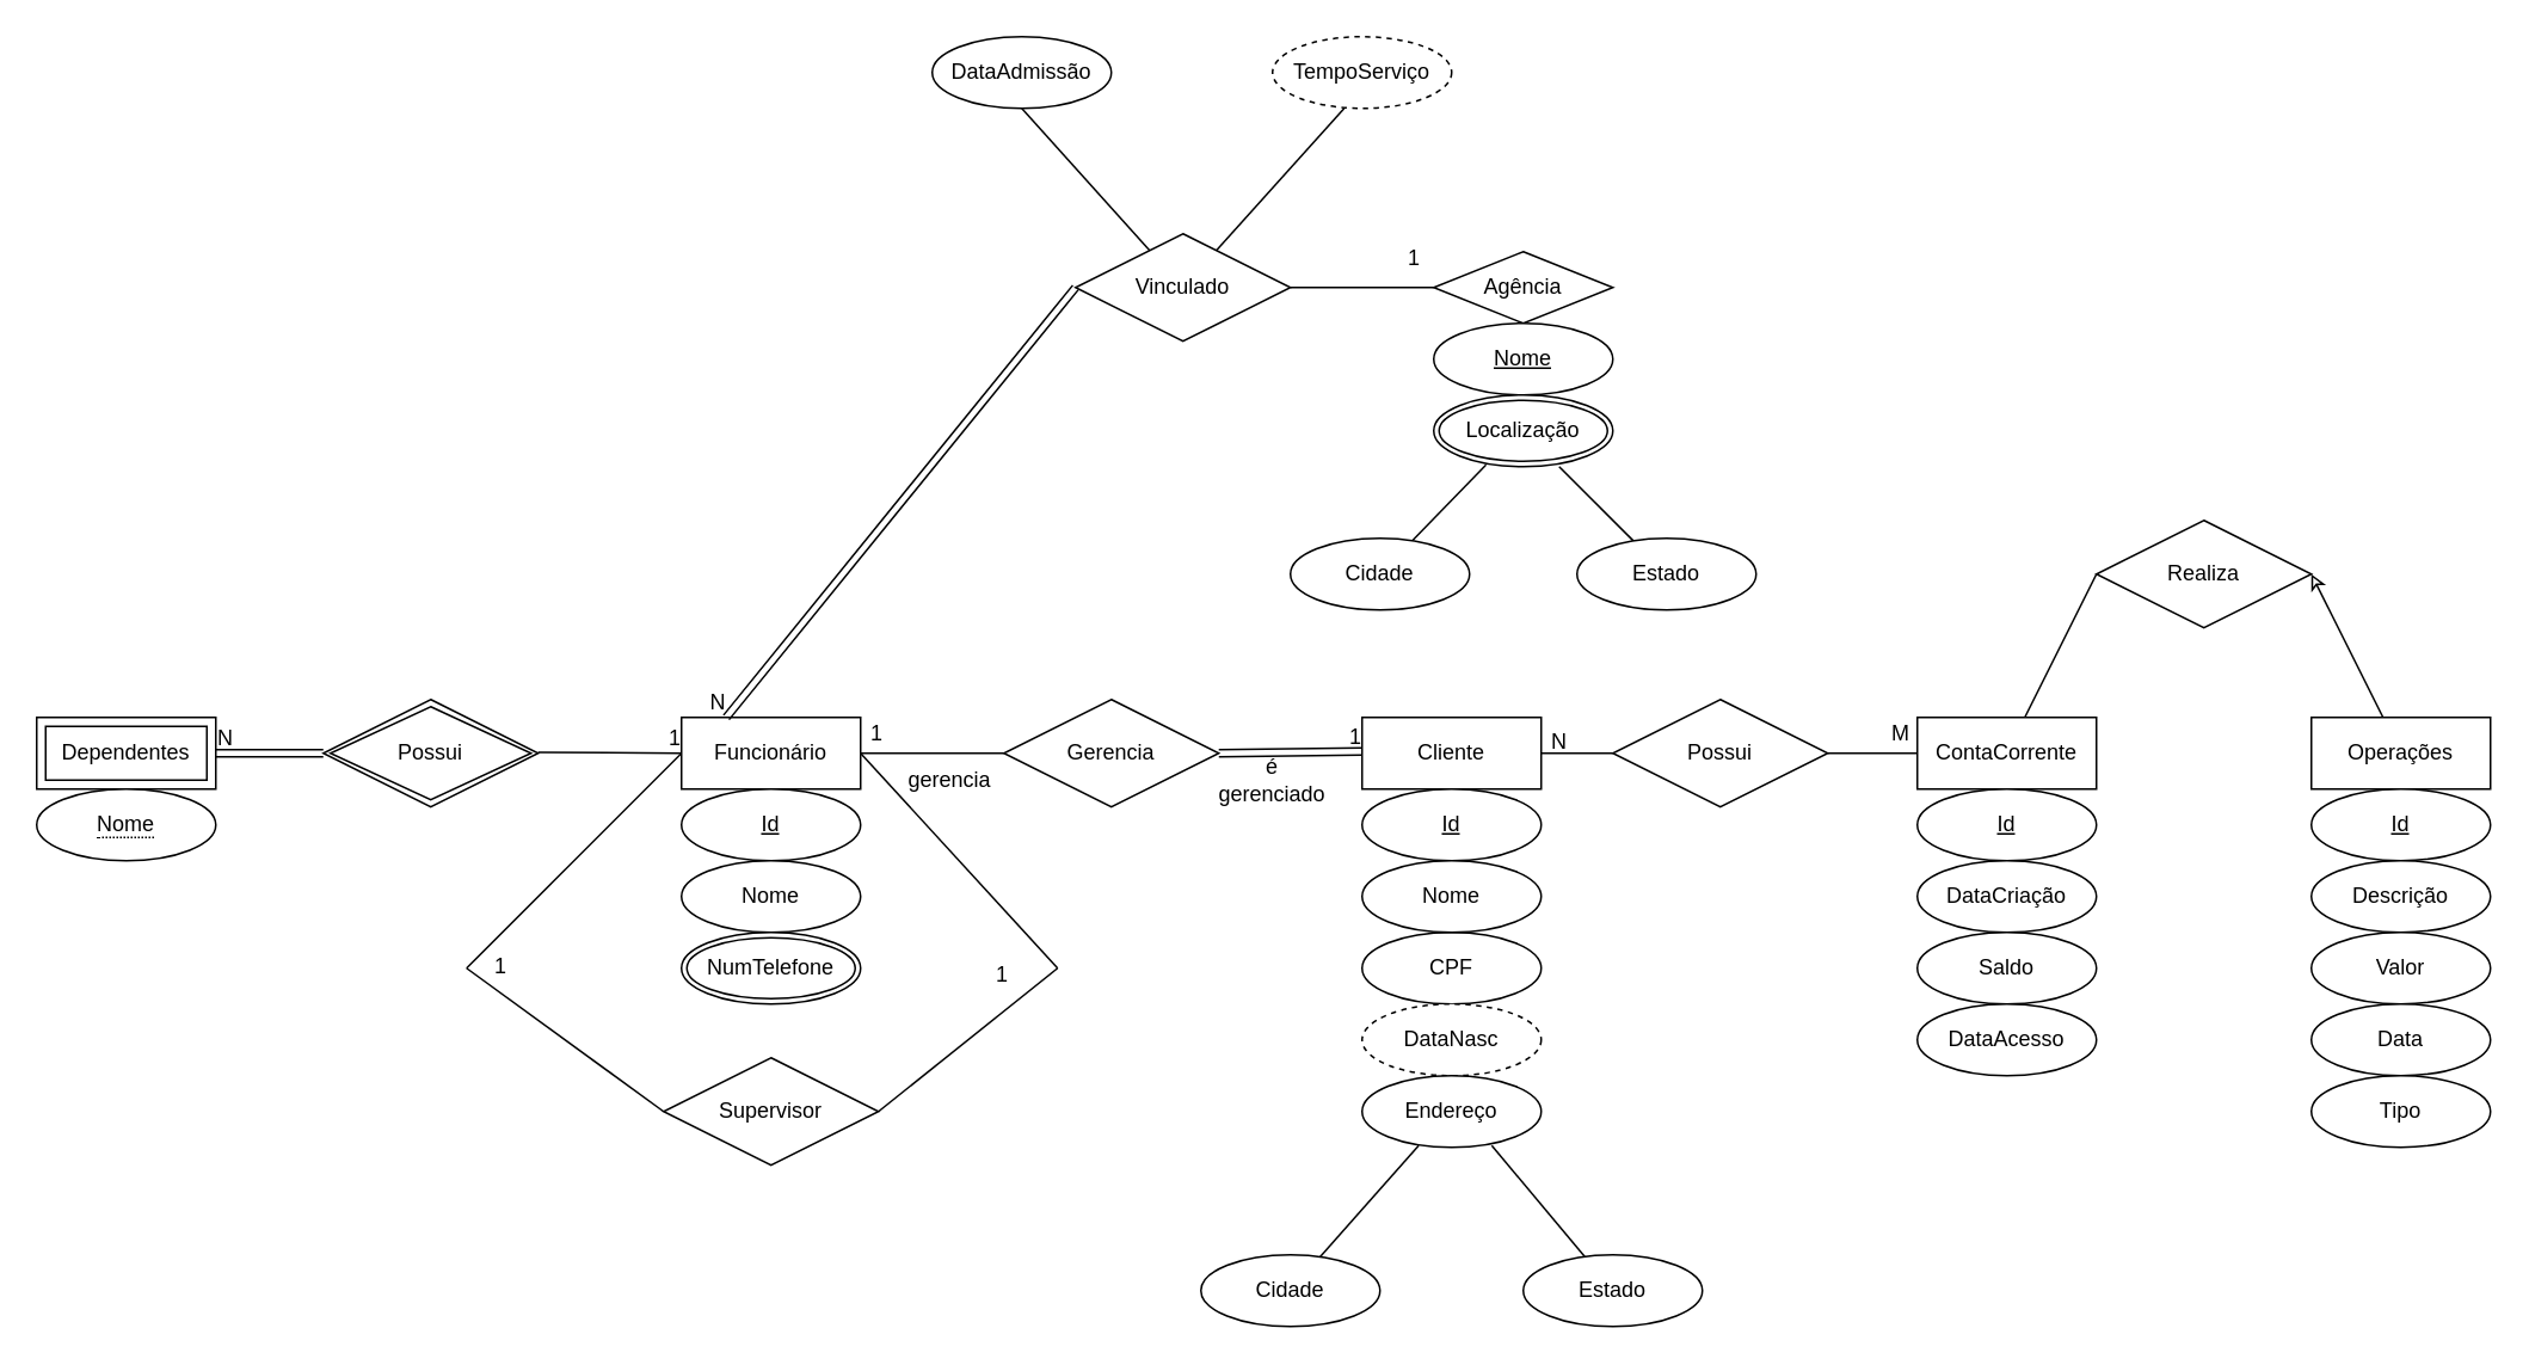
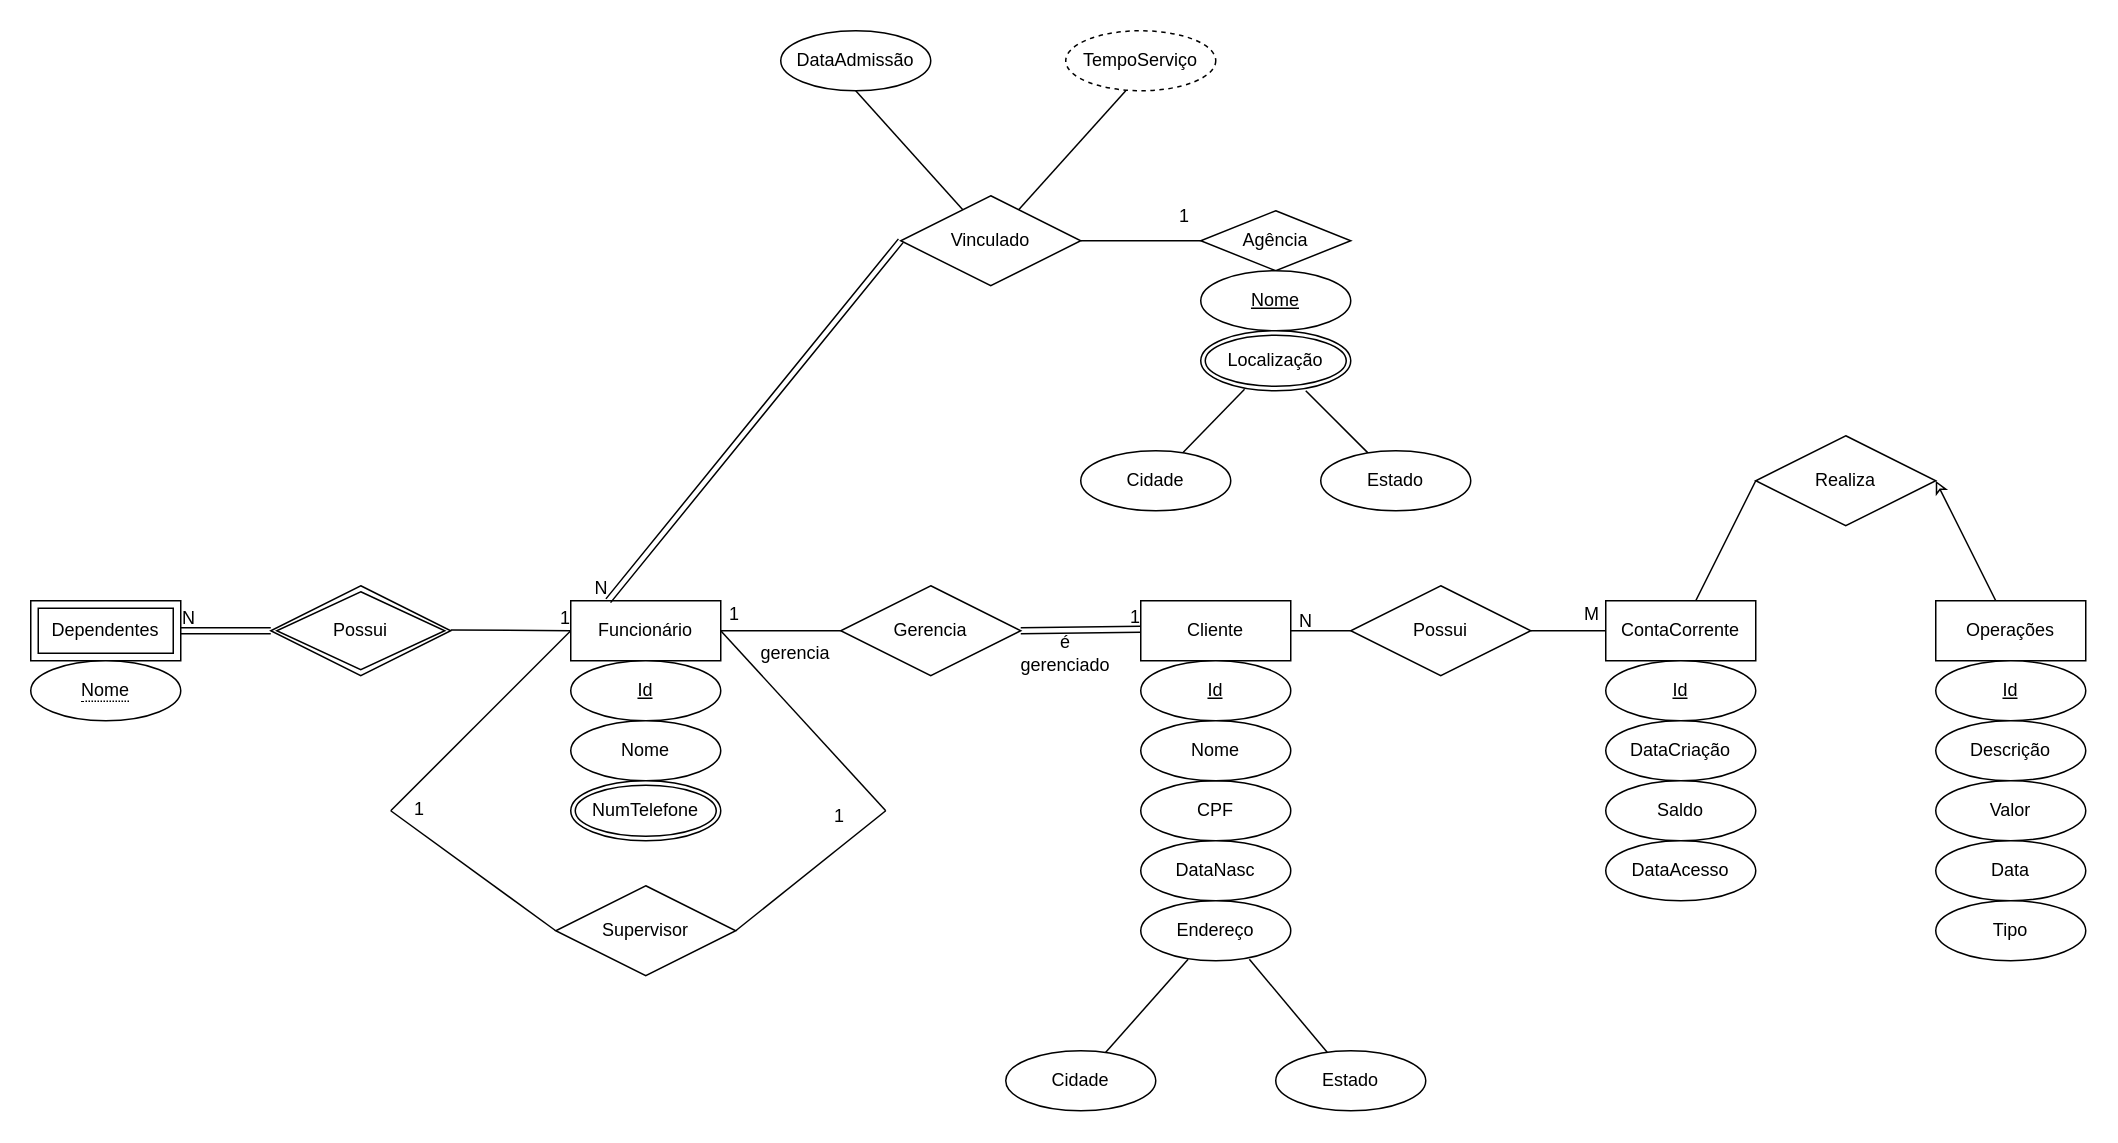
- <mxCell id="12" value="DataNasc" style="ellipse;whiteSpace=wrap;html=1;align=center;dashed=1;" vertex="1" parent="1"><mxGeometry x="760" y="560" width="100" height="40" as="geometry" /></mxCell>
+ <mxCell id="12" value="DataNasc" style="ellipse;whiteSpace=wrap;html=1;align=center;" vertex="1" parent="1"><mxGeometry x="760" y="560" width="100" height="40" as="geometry" /></mxCell>
